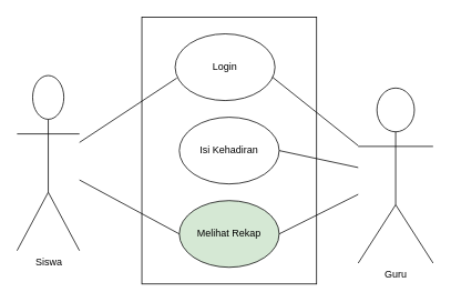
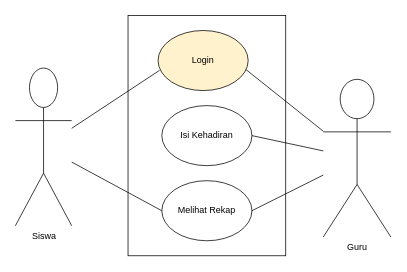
- <mxCell id="5" value="Login" style="ellipse;whiteSpace=wrap;html=1;" parent="1" vertex="1"><mxGeometry x="210" y="40" width="120" height="80" as="geometry" /></mxCell>
+ <mxCell id="5" value="Login" style="ellipse;whiteSpace=wrap;html=1;fillColor=#fff2cc;" parent="1" vertex="1"><mxGeometry x="210" y="40" width="120" height="80" as="geometry" /></mxCell>
- <mxCell id="7" value="Melihat Rekap" style="ellipse;whiteSpace=wrap;html=1;fillColor=#d5e8d4;" parent="1" vertex="1"><mxGeometry x="215" y="240" width="120" height="80" as="geometry" /></mxCell>
+ <mxCell id="7" value="Melihat Rekap" style="ellipse;whiteSpace=wrap;html=1;" parent="1" vertex="1"><mxGeometry x="215" y="240" width="120" height="80" as="geometry" /></mxCell>
